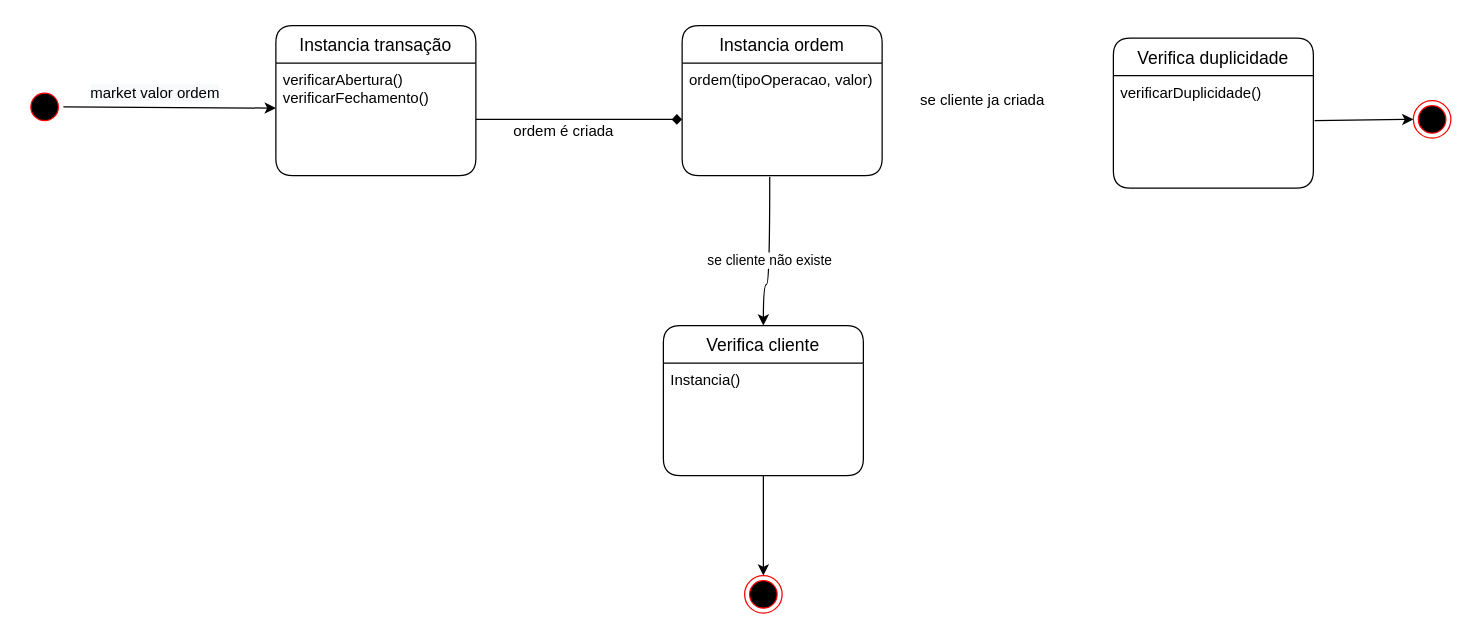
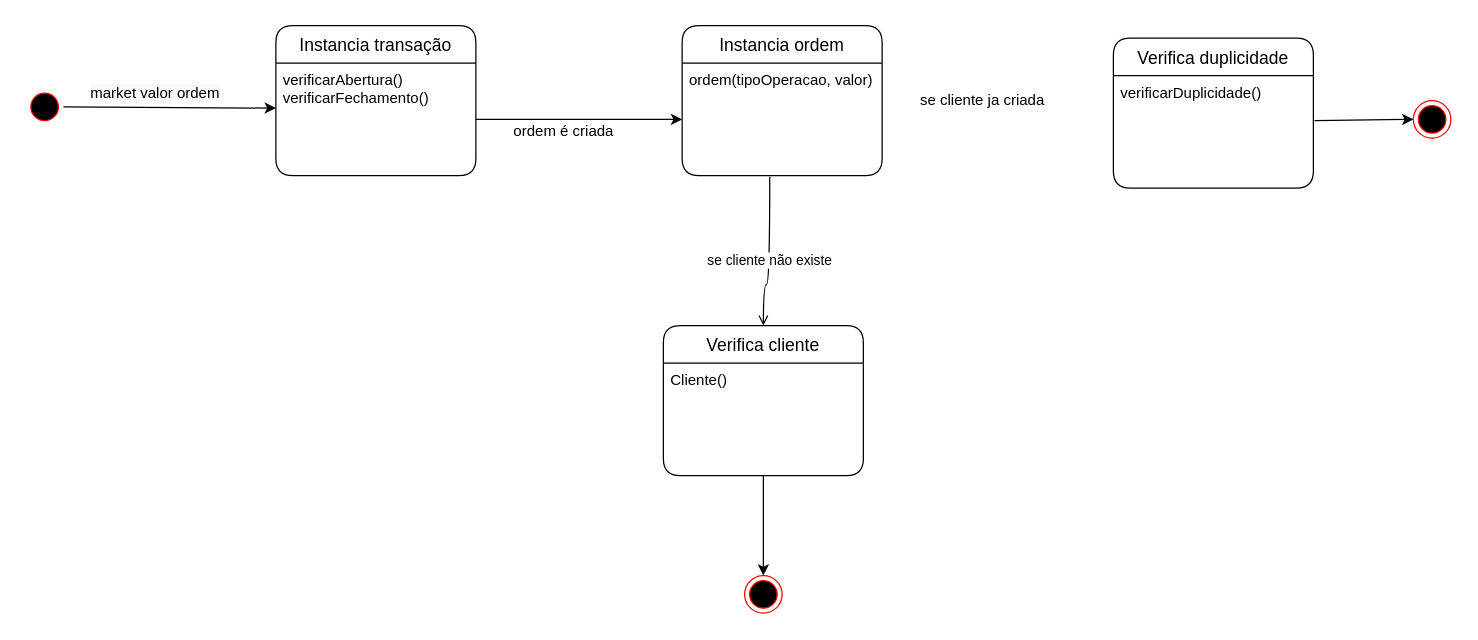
- <mxCell id="12" style="edgeStyle=orthogonalEdgeStyle;rounded=0;orthogonalLoop=1;jettySize=auto;html=1;entryX=0;entryY=0.5;entryDx=0;entryDy=0;exitX=1;exitY=0.5;exitDx=0;exitDy=0;endArrow=diamond;" parent="1" source="5" target="11" edge="1"><mxGeometry relative="1" as="geometry"><mxPoint x="355" y="95" as="sourcePoint" /></mxGeometry></mxCell>
+ <mxCell id="12" style="edgeStyle=orthogonalEdgeStyle;rounded=0;orthogonalLoop=1;jettySize=auto;html=1;entryX=0;entryY=0.5;entryDx=0;entryDy=0;exitX=1;exitY=0.5;exitDx=0;exitDy=0;" parent="1" source="5" target="11" edge="1"><mxGeometry relative="1" as="geometry"><mxPoint x="355" y="95" as="sourcePoint" /></mxGeometry></mxCell>
- <mxCell id="8" style="edgeStyle=orthogonalEdgeStyle;curved=1;orthogonalLoop=1;jettySize=auto;html=1;entryX=0.5;entryY=0;entryDx=0;entryDy=0;exitX=0.438;exitY=1.011;exitDx=0;exitDy=0;exitPerimeter=0;" parent="1" source="11" target="6" edge="1"><mxGeometry relative="1" as="geometry"><mxPoint x="615" y="193" as="sourcePoint" /><Array as="points"><mxPoint x="615" y="227" /><mxPoint x="610" y="227" /></Array></mxGeometry></mxCell>
+ <mxCell id="8" style="edgeStyle=orthogonalEdgeStyle;curved=1;orthogonalLoop=1;jettySize=auto;html=1;entryX=0.5;entryY=0;entryDx=0;entryDy=0;exitX=0.438;exitY=1.011;exitDx=0;exitDy=0;exitPerimeter=0;endArrow=open;" parent="1" source="11" target="6" edge="1"><mxGeometry relative="1" as="geometry"><mxPoint x="615" y="193" as="sourcePoint" /><Array as="points"><mxPoint x="615" y="227" /><mxPoint x="610" y="227" /></Array></mxGeometry></mxCell>
- <mxCell id="7" value="Instancia()" style="align=left;strokeColor=none;fillColor=none;spacingLeft=4;fontSize=12;verticalAlign=top;resizable=0;rotatable=0;part=1;" parent="6" vertex="1"><mxGeometry y="30" width="160" height="90" as="geometry" /></mxCell>
+ <mxCell id="7" value="Cliente()" style="align=left;strokeColor=none;fillColor=none;spacingLeft=4;fontSize=12;verticalAlign=top;resizable=0;rotatable=0;part=1;" parent="6" vertex="1"><mxGeometry y="30" width="160" height="90" as="geometry" /></mxCell>
